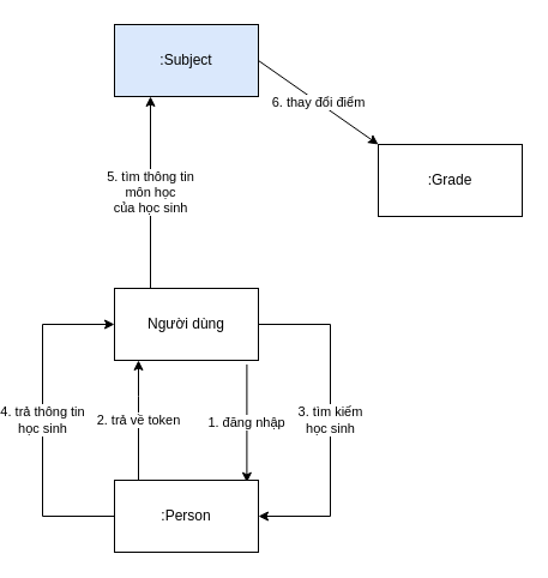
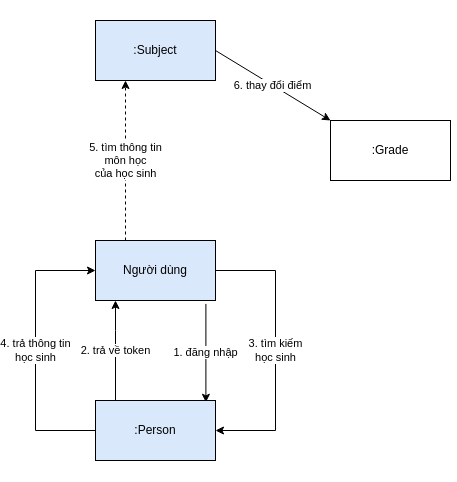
- <mxCell id="9" value=":Grade" style="rounded=0;whiteSpace=wrap;html=1;" vertex="1" parent="1"><mxGeometry x="300" y="120" width="120" height="60" as="geometry" /></mxCell>
+ <mxCell id="9" value=":Grade" style="rounded=0;whiteSpace=wrap;html=1;" vertex="1" parent="1"><mxGeometry x="315" y="120" width="120" height="60" as="geometry" /></mxCell>
- <mxCell id="10" value="5. tìm thông tin&lt;br&gt;môn học&lt;br&gt;của học sinh" style="endArrow=classic;html=1;rounded=0;exitX=0.25;exitY=0;exitDx=0;exitDy=0;entryX=0.25;entryY=1;entryDx=0;entryDy=0;" edge="1" parent="1" source="3" target="8"><mxGeometry width="50" height="50" relative="1" as="geometry"><mxPoint x="310" y="300" as="sourcePoint" /><mxPoint x="360" y="250" as="targetPoint" /></mxGeometry></mxCell>
+ <mxCell id="10" value="5. tìm thông tin&lt;br&gt;môn học&lt;br&gt;của học sinh" style="endArrow=classic;html=1;rounded=0;exitX=0.25;exitY=0;exitDx=0;exitDy=0;entryX=0.25;entryY=1;entryDx=0;entryDy=0;dashed=1;" edge="1" parent="1" source="3" target="8"><mxGeometry width="50" height="50" relative="1" as="geometry"><mxPoint x="310" y="300" as="sourcePoint" /><mxPoint x="360" y="250" as="targetPoint" /></mxGeometry></mxCell>
- <mxCell id="3" value="Người dùng" style="rounded=0;whiteSpace=wrap;html=1;" vertex="1" parent="1"><mxGeometry x="80" y="240" width="120" height="60" as="geometry" /></mxCell>
+ <mxCell id="3" value="Người dùng" style="rounded=0;whiteSpace=wrap;html=1;fillColor=#dae8fc;" vertex="1" parent="1"><mxGeometry x="80" y="240" width="120" height="60" as="geometry" /></mxCell>
- <mxCell id="5" value=":Person" style="rounded=0;whiteSpace=wrap;html=1;" vertex="1" parent="1"><mxGeometry x="80" y="400" width="120" height="60" as="geometry" /></mxCell>
+ <mxCell id="5" value=":Person" style="rounded=0;whiteSpace=wrap;html=1;fillColor=#dae8fc;" vertex="1" parent="1"><mxGeometry x="80" y="400" width="120" height="60" as="geometry" /></mxCell>
